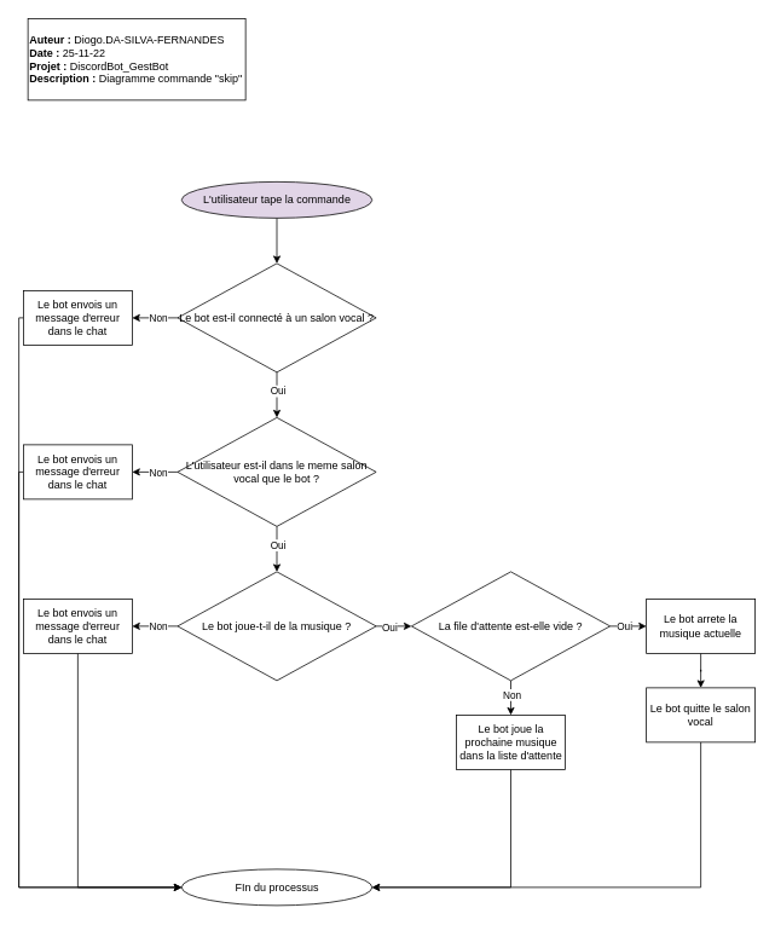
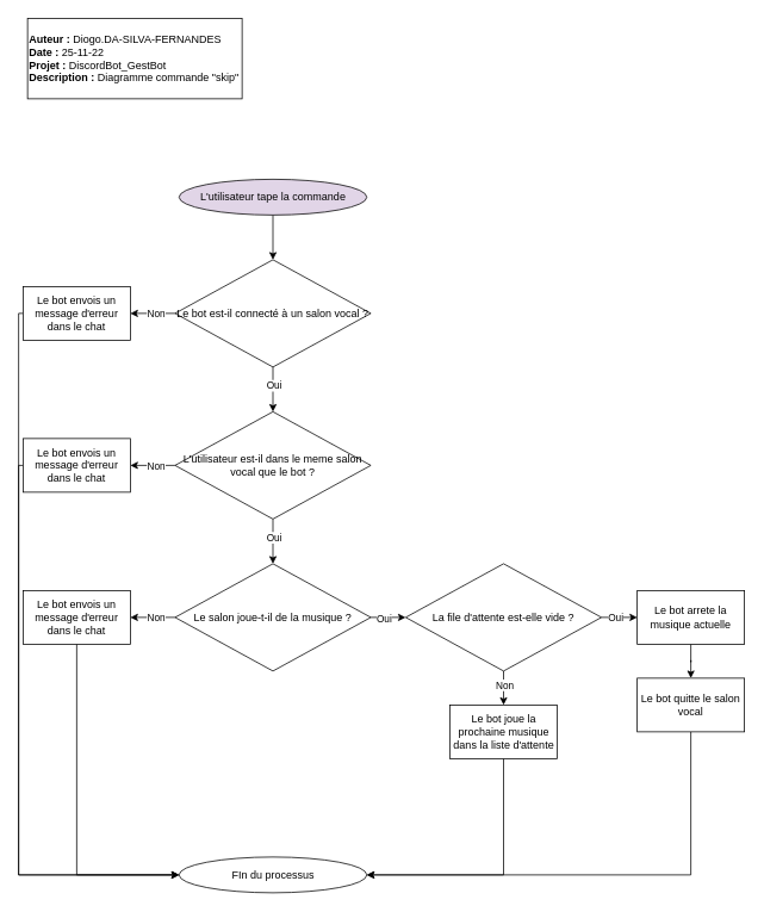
- <mxCell id="22" value="Le bot joue-t-il de la musique ?" style="rhombus;whiteSpace=wrap;html=1;" parent="1" vertex="1"><mxGeometry x="195" y="630" width="219" height="120" as="geometry" /></mxCell>
+ <mxCell id="22" value="Le salon joue-t-il de la musique ?" style="rhombus;whiteSpace=wrap;html=1;" parent="1" vertex="1"><mxGeometry x="195" y="630" width="219" height="120" as="geometry" /></mxCell>
